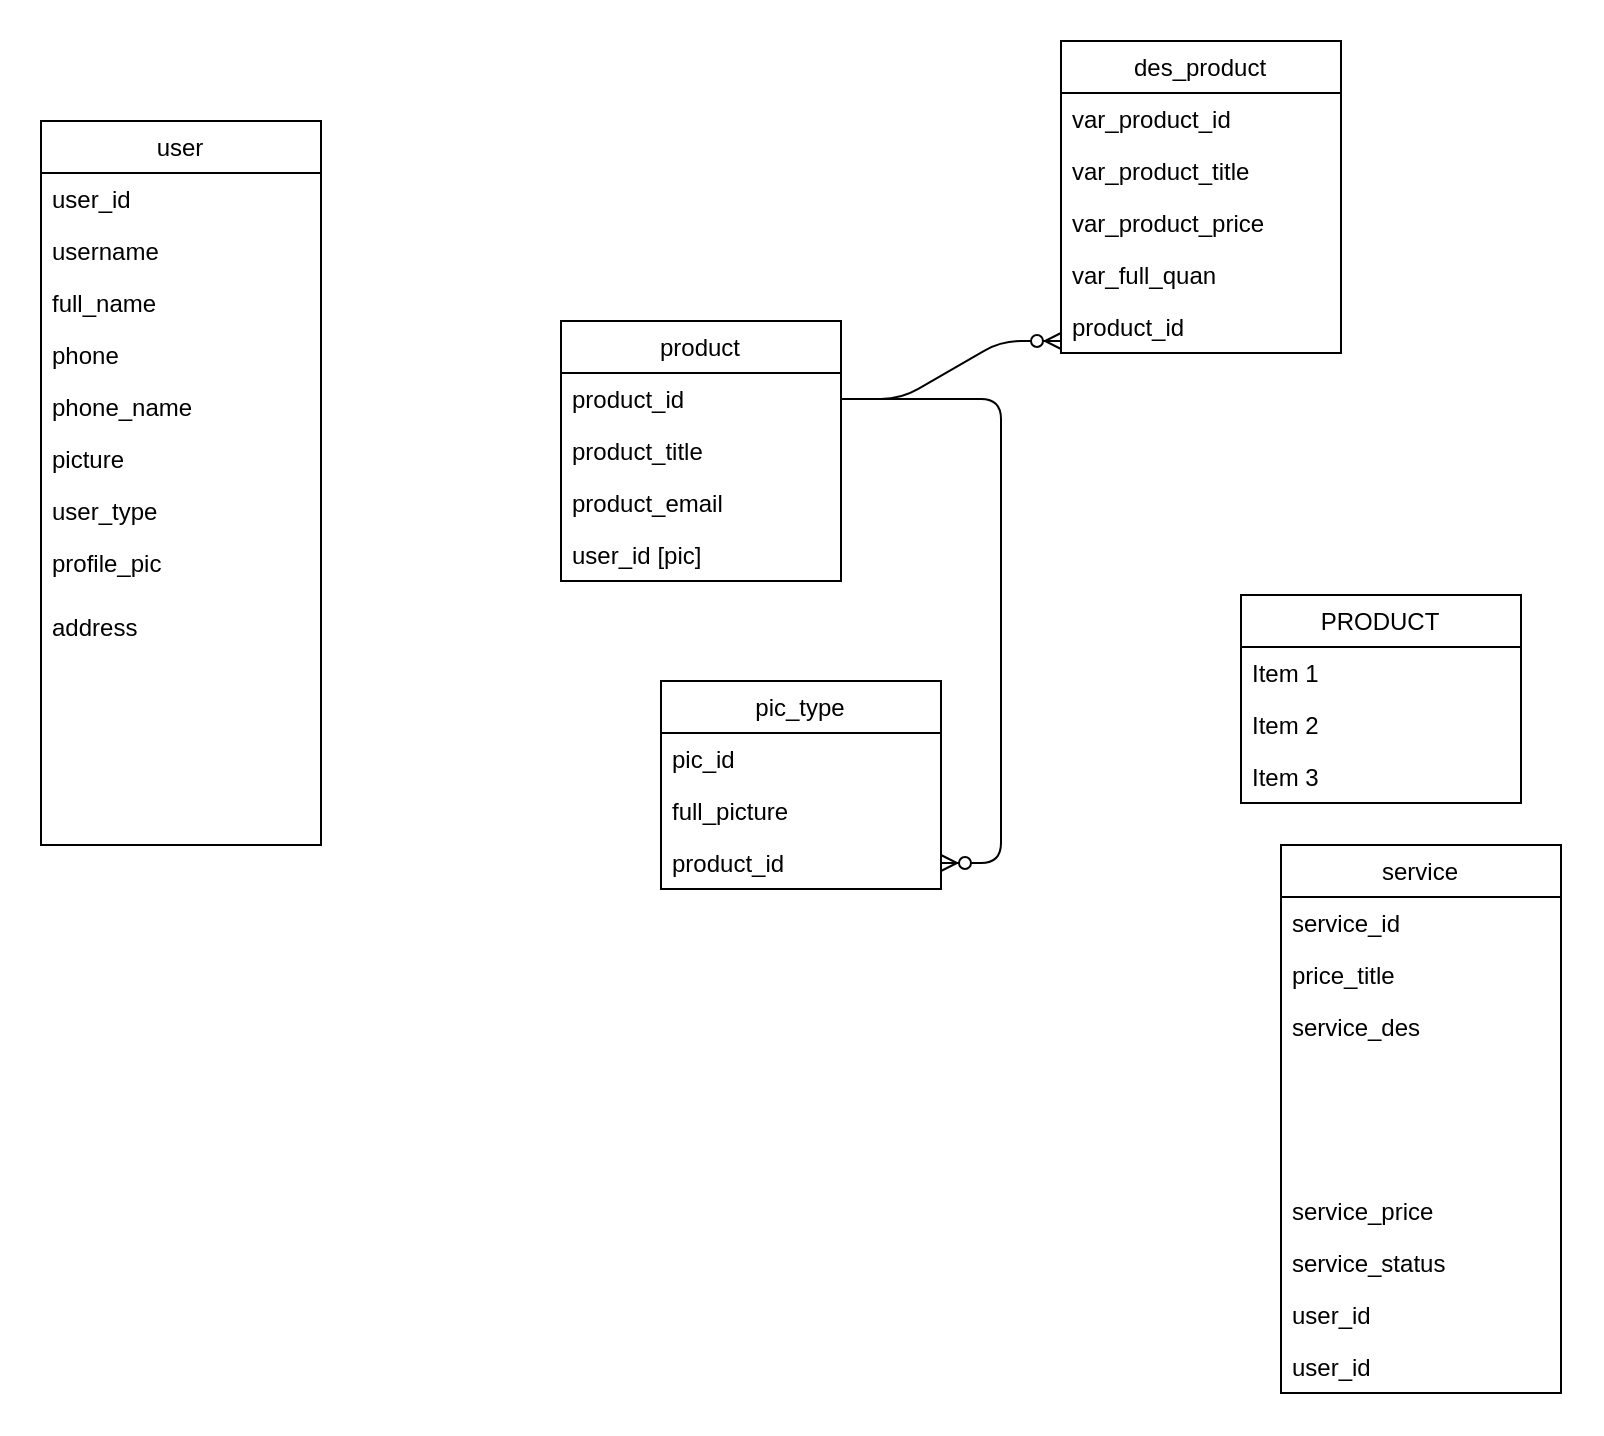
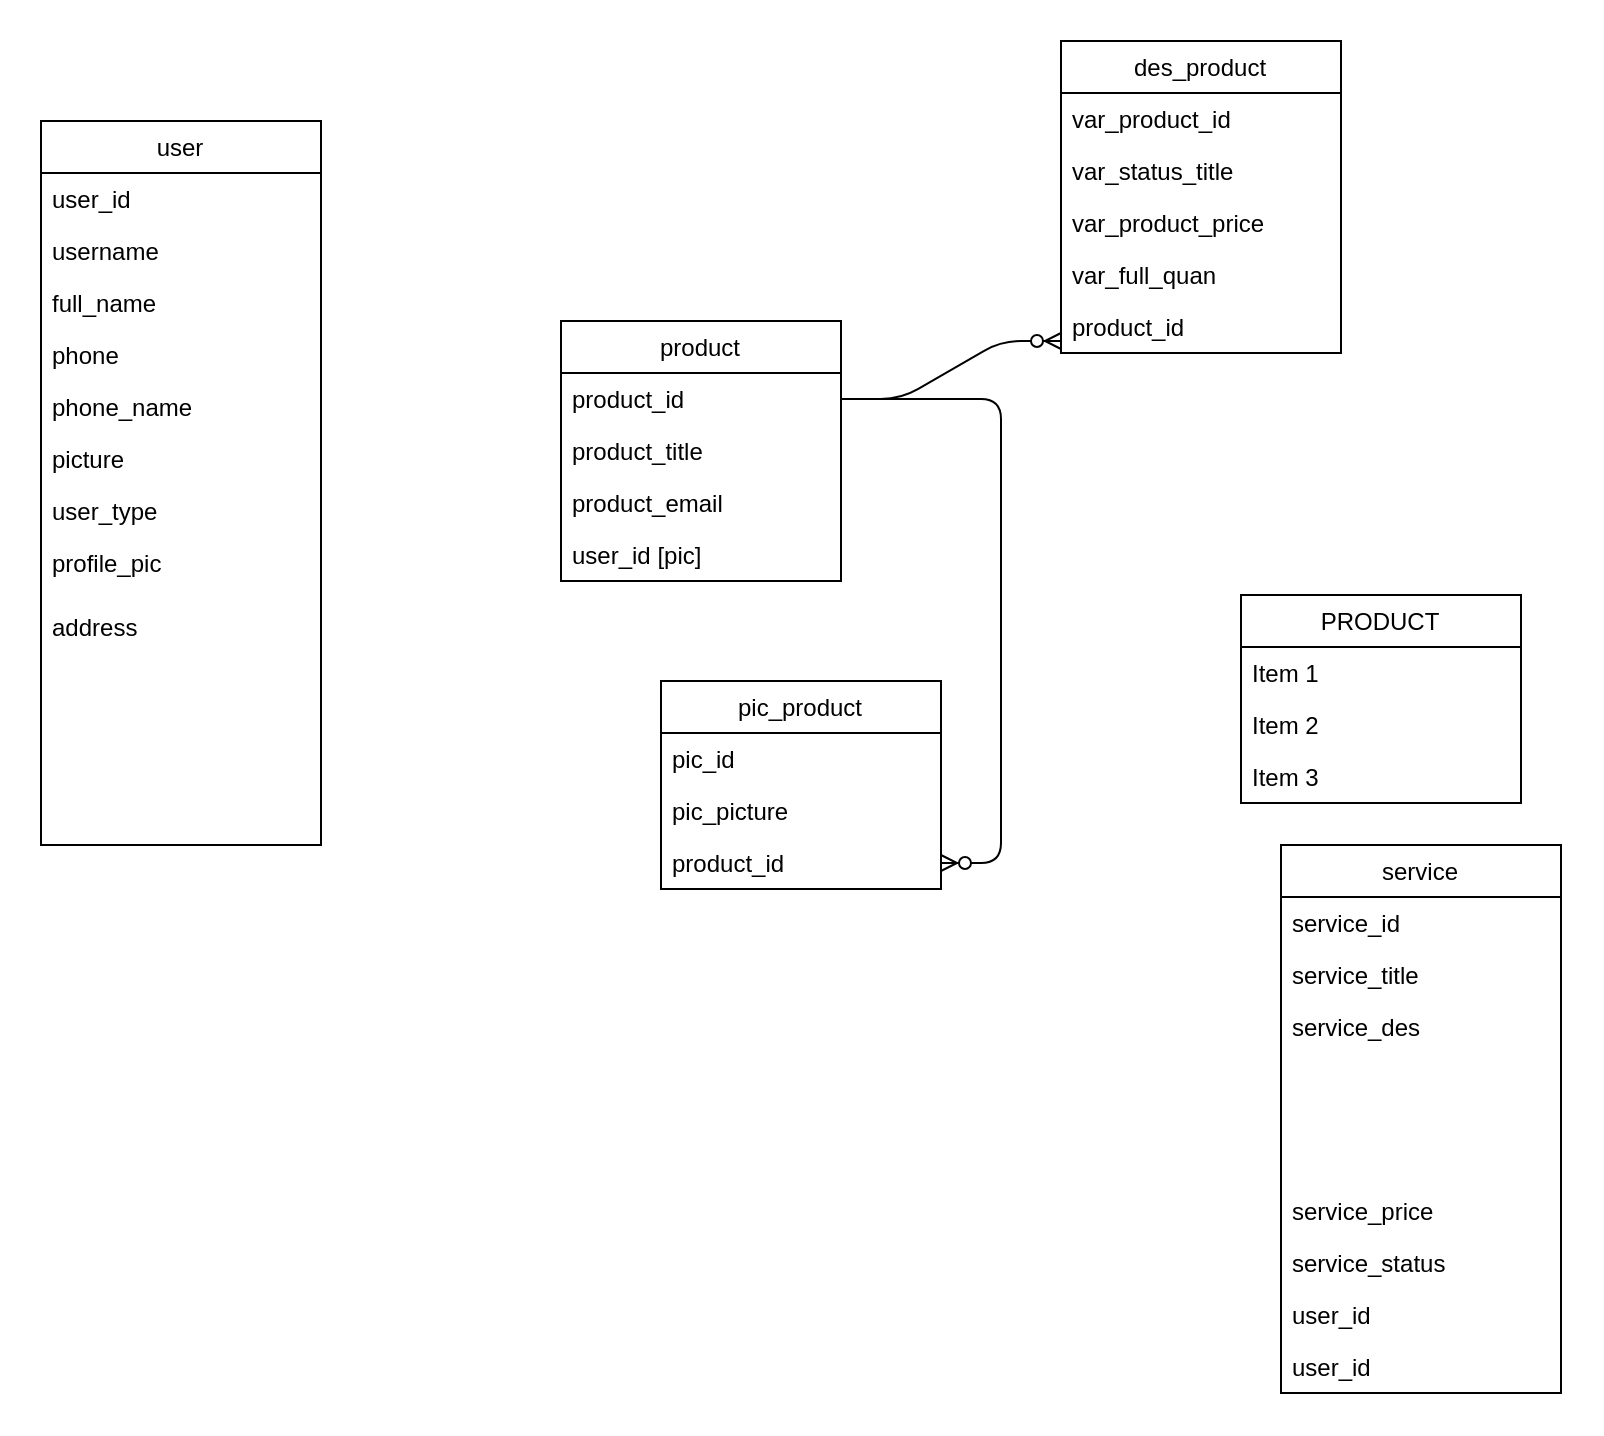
- <mxCell id="22" value="var_product_title" style="text;strokeColor=none;fillColor=none;align=left;verticalAlign=top;spacingLeft=4;spacingRight=4;overflow=hidden;rotatable=0;points=[[0,0.5],[1,0.5]];portConstraint=eastwest;" parent="20" vertex="1"><mxGeometry y="52" width="140" height="26" as="geometry" /></mxCell>
+ <mxCell id="22" value="var_status_title" style="text;strokeColor=none;fillColor=none;align=left;verticalAlign=top;spacingLeft=4;spacingRight=4;overflow=hidden;rotatable=0;points=[[0,0.5],[1,0.5]];portConstraint=eastwest;" parent="20" vertex="1"><mxGeometry y="52" width="140" height="26" as="geometry" /></mxCell>
- <mxCell id="37" value="pic_type" style="swimlane;fontStyle=0;childLayout=stackLayout;horizontal=1;startSize=26;fillColor=none;horizontalStack=0;resizeParent=1;resizeParentMax=0;resizeLast=0;collapsible=1;marginBottom=0;" parent="1" vertex="1"><mxGeometry x="330" y="340" width="140" height="104" as="geometry" /></mxCell>
+ <mxCell id="37" value="pic_product" style="swimlane;fontStyle=0;childLayout=stackLayout;horizontal=1;startSize=26;fillColor=none;horizontalStack=0;resizeParent=1;resizeParentMax=0;resizeLast=0;collapsible=1;marginBottom=0;" parent="1" vertex="1"><mxGeometry x="330" y="340" width="140" height="104" as="geometry" /></mxCell>
- <mxCell id="39" value="full_picture" style="text;strokeColor=none;fillColor=none;align=left;verticalAlign=top;spacingLeft=4;spacingRight=4;overflow=hidden;rotatable=0;points=[[0,0.5],[1,0.5]];portConstraint=eastwest;" parent="37" vertex="1"><mxGeometry y="52" width="140" height="26" as="geometry" /></mxCell>
+ <mxCell id="39" value="pic_picture" style="text;strokeColor=none;fillColor=none;align=left;verticalAlign=top;spacingLeft=4;spacingRight=4;overflow=hidden;rotatable=0;points=[[0,0.5],[1,0.5]];portConstraint=eastwest;" parent="37" vertex="1"><mxGeometry y="52" width="140" height="26" as="geometry" /></mxCell>
- <mxCell id="14" value="price_title" style="text;strokeColor=none;fillColor=none;align=left;verticalAlign=top;spacingLeft=4;spacingRight=4;overflow=hidden;rotatable=0;points=[[0,0.5],[1,0.5]];portConstraint=eastwest;" parent="12" vertex="1"><mxGeometry y="52" width="140" height="26" as="geometry" /></mxCell>
+ <mxCell id="14" value="service_title" style="text;strokeColor=none;fillColor=none;align=left;verticalAlign=top;spacingLeft=4;spacingRight=4;overflow=hidden;rotatable=0;points=[[0,0.5],[1,0.5]];portConstraint=eastwest;" parent="12" vertex="1"><mxGeometry y="52" width="140" height="26" as="geometry" /></mxCell>
